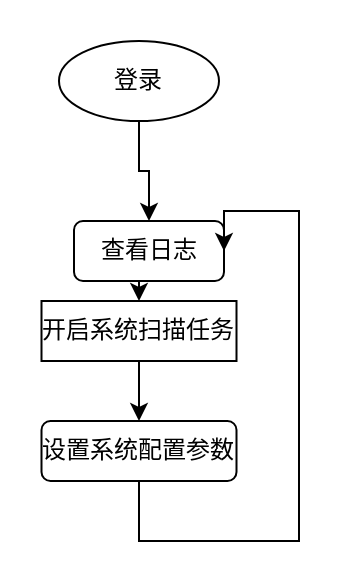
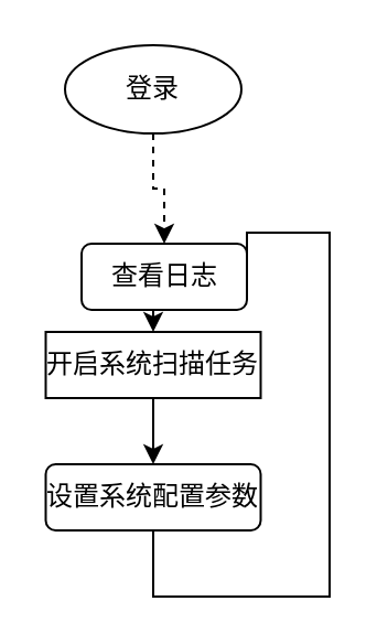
- <mxCell id="2" style="edgeStyle=orthogonalEdgeStyle;rounded=0;orthogonalLoop=1;jettySize=auto;html=1;exitX=0.5;exitY=1;exitDx=0;exitDy=0;entryX=0.5;entryY=0;entryDx=0;entryDy=0;" edge="1" parent="1" source="3" target="5"><mxGeometry relative="1" as="geometry" /></mxCell>
+ <mxCell id="2" style="edgeStyle=orthogonalEdgeStyle;rounded=0;orthogonalLoop=1;jettySize=auto;html=1;exitX=0.5;exitY=1;exitDx=0;exitDy=0;entryX=0.5;entryY=0;entryDx=0;entryDy=0;dashed=1;" edge="1" parent="1" source="3" target="5"><mxGeometry relative="1" as="geometry" /></mxCell>
- <mxCell id="8" style="edgeStyle=orthogonalEdgeStyle;rounded=0;orthogonalLoop=1;jettySize=auto;html=1;exitX=0.5;exitY=1;exitDx=0;exitDy=0;entryX=1;entryY=0.5;entryDx=0;entryDy=0;" edge="1" parent="1" source="9" target="5"><mxGeometry relative="1" as="geometry"><Array as="points"><mxPoint x="69" y="270" /><mxPoint x="149" y="270" /><mxPoint x="149" y="105" /></Array></mxGeometry></mxCell>
+ <mxCell id="8" style="edgeStyle=orthogonalEdgeStyle;rounded=0;orthogonalLoop=1;jettySize=auto;html=1;exitX=0.5;exitY=1;exitDx=0;exitDy=0;entryX=1;entryY=0.5;entryDx=0;entryDy=0;endArrow=none;" edge="1" parent="1" source="9" target="5"><mxGeometry relative="1" as="geometry"><Array as="points"><mxPoint x="69" y="270" /><mxPoint x="149" y="270" /><mxPoint x="149" y="105" /></Array></mxGeometry></mxCell>
